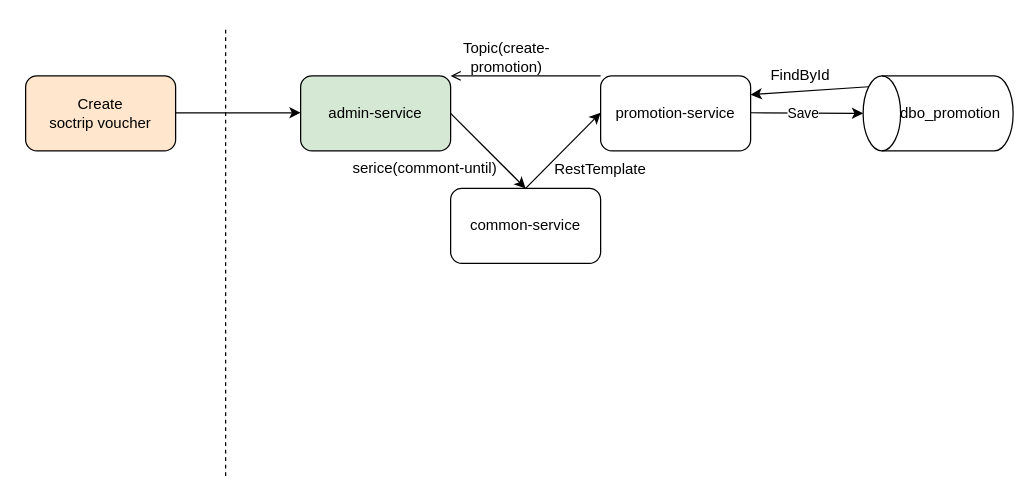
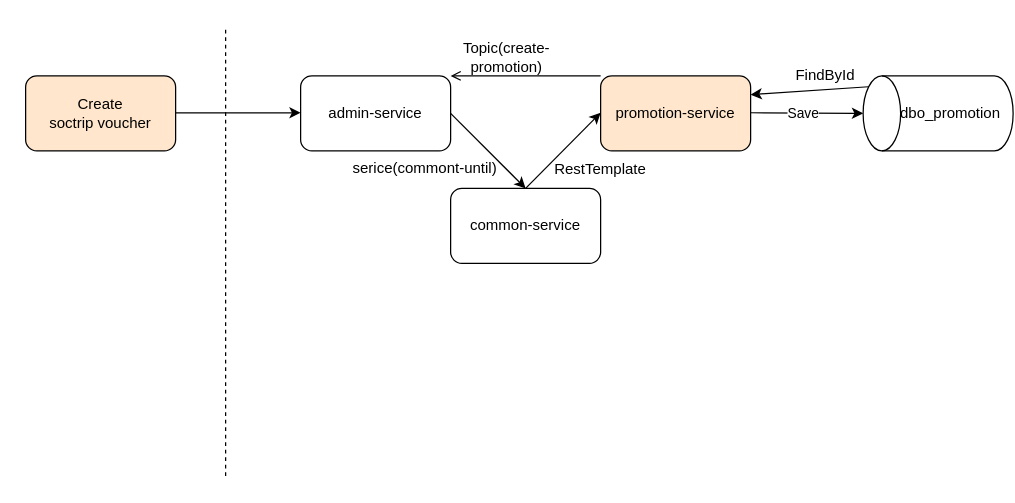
- <mxCell id="15" value="FindById" style="text;html=1;strokeColor=none;fillColor=none;align=center;verticalAlign=middle;whiteSpace=wrap;rounded=0;" vertex="1" parent="1"><mxGeometry x="610" y="45" width="60" height="30" as="geometry" /></mxCell>
+ <mxCell id="15" value="FindById" style="text;html=1;strokeColor=none;fillColor=none;align=center;verticalAlign=middle;whiteSpace=wrap;rounded=0;" vertex="1" parent="1"><mxGeometry x="630" y="45" width="60" height="30" as="geometry" /></mxCell>
- <mxCell id="4" value="admin-service" style="rounded=1;whiteSpace=wrap;html=1;fillColor=#d5e8d4;" vertex="1" parent="1"><mxGeometry x="240" y="60" width="120" height="60" as="geometry" /></mxCell>
+ <mxCell id="4" value="admin-service" style="rounded=1;whiteSpace=wrap;html=1;" vertex="1" parent="1"><mxGeometry x="240" y="60" width="120" height="60" as="geometry" /></mxCell>
- <mxCell id="5" value="promotion-service" style="rounded=1;whiteSpace=wrap;html=1;" vertex="1" parent="1"><mxGeometry x="480" y="60" width="120" height="60" as="geometry" /></mxCell>
+ <mxCell id="5" value="promotion-service" style="rounded=1;whiteSpace=wrap;html=1;fillColor=#ffe6cc;" vertex="1" parent="1"><mxGeometry x="480" y="60" width="120" height="60" as="geometry" /></mxCell>
